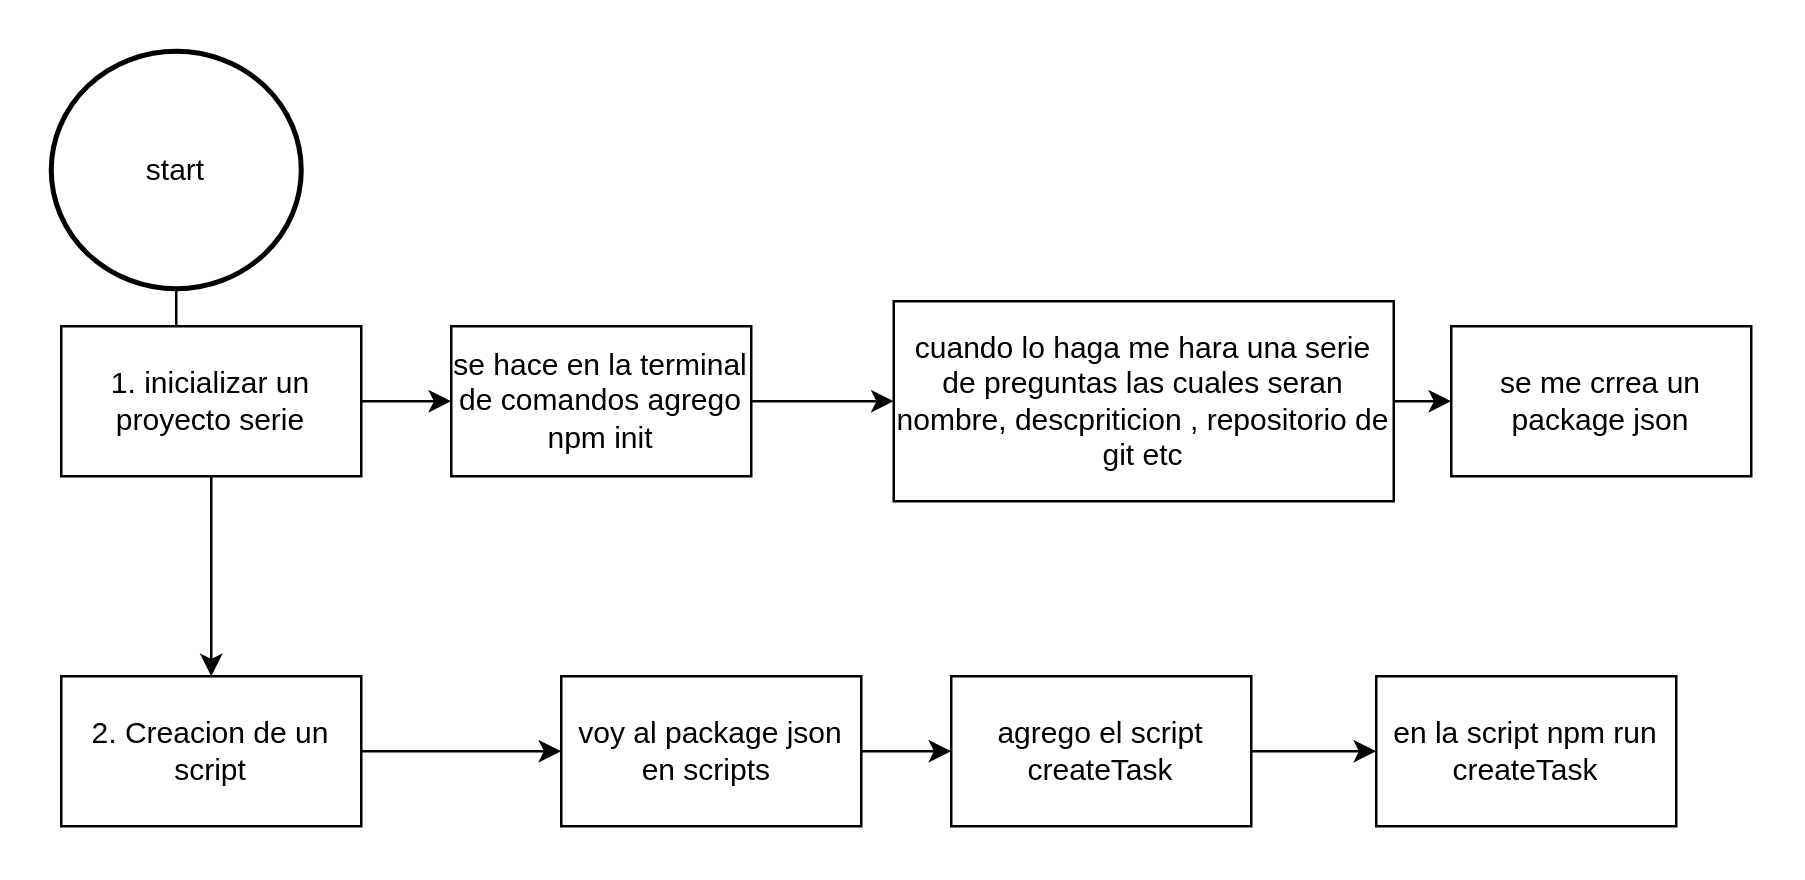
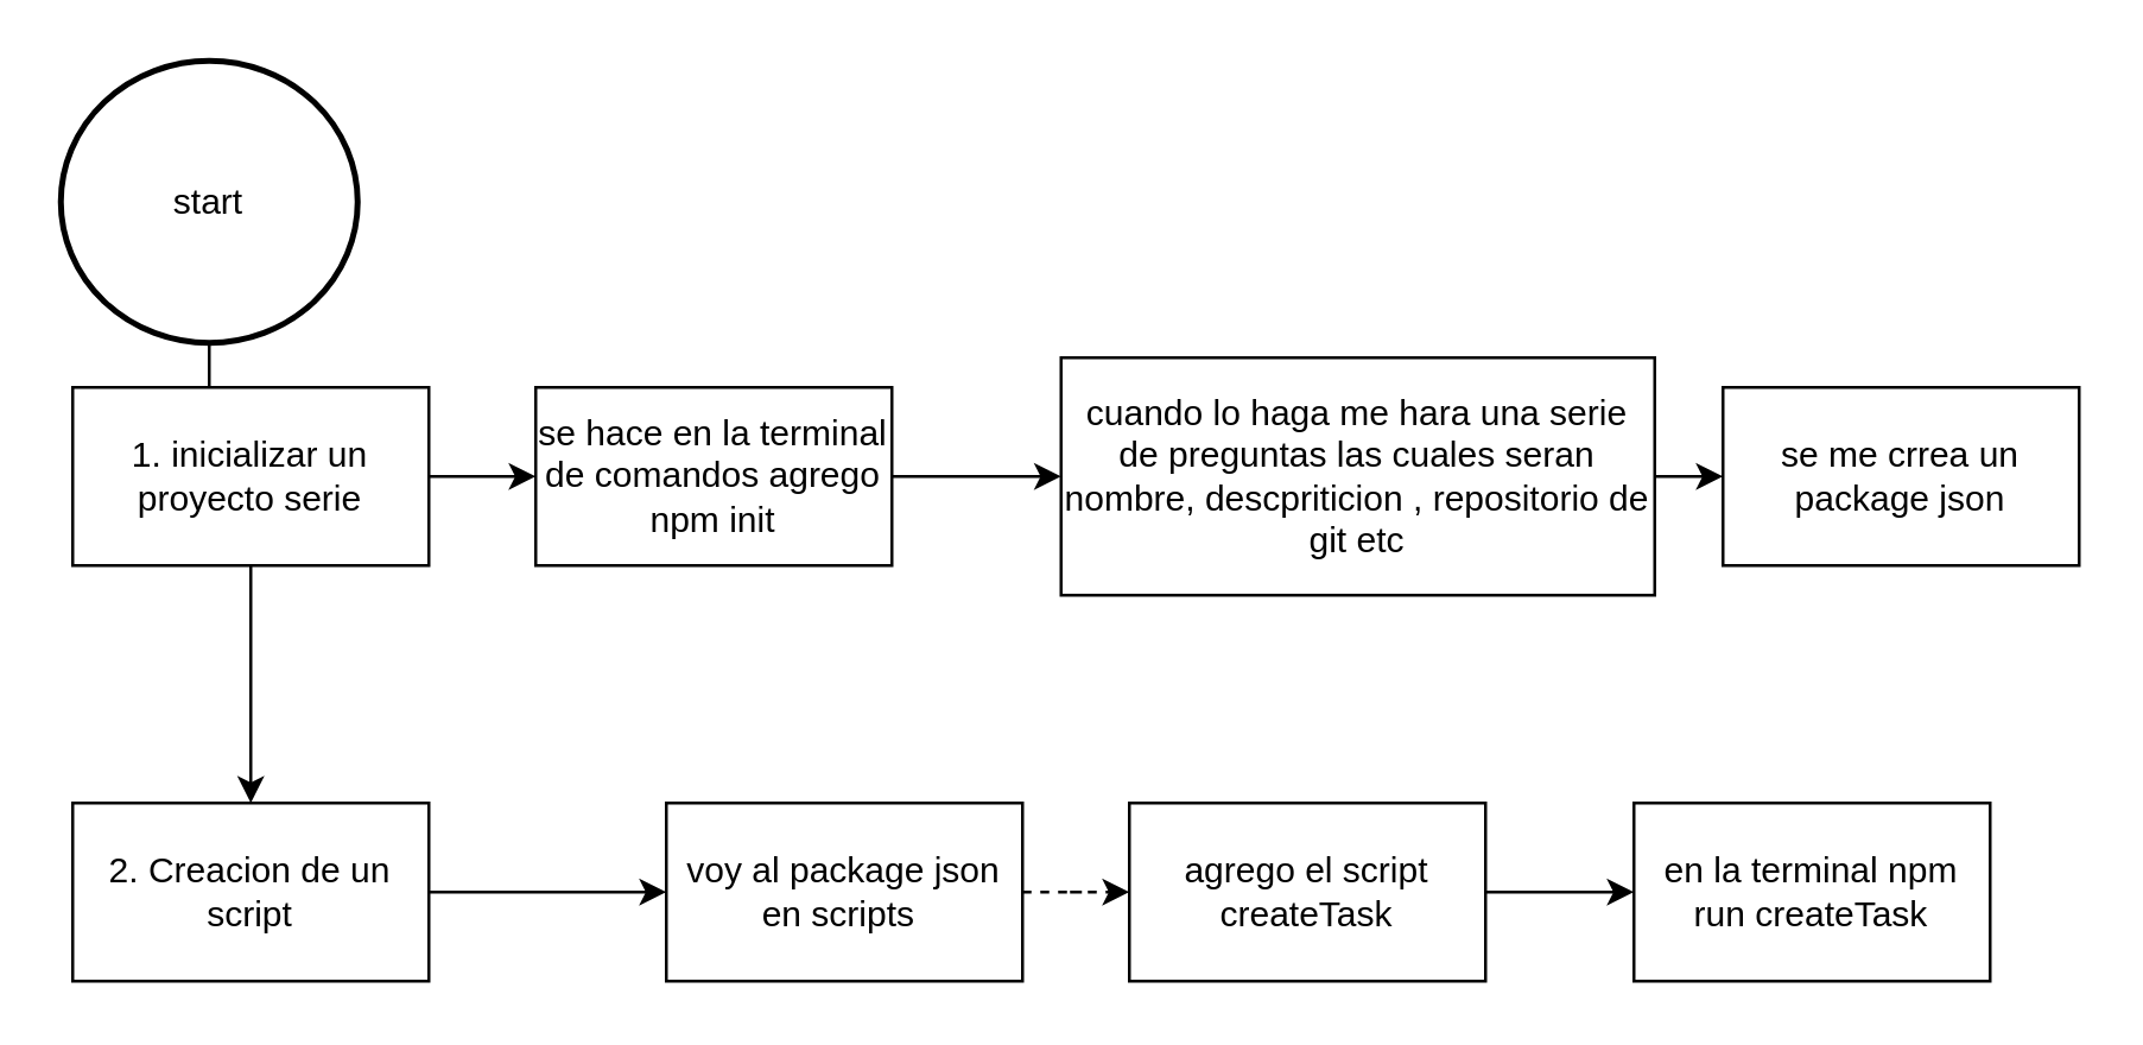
- <mxCell id="14" value="" style="edgeStyle=orthogonalEdgeStyle;rounded=0;orthogonalLoop=1;jettySize=auto;html=1;" edge="1" parent="1" source="15" target="17"><mxGeometry relative="1" as="geometry" /></mxCell>
+ <mxCell id="14" value="" style="edgeStyle=orthogonalEdgeStyle;rounded=0;orthogonalLoop=1;jettySize=auto;html=1;dashed=1;" edge="1" parent="1" source="15" target="17"><mxGeometry relative="1" as="geometry" /></mxCell>
- <mxCell id="18" value="en la script npm run createTask" style="whiteSpace=wrap;html=1;" vertex="1" parent="1"><mxGeometry x="550" y="270" width="120" height="60" as="geometry" /></mxCell>
+ <mxCell id="18" value="en la terminal npm run createTask" style="whiteSpace=wrap;html=1;" vertex="1" parent="1"><mxGeometry x="550" y="270" width="120" height="60" as="geometry" /></mxCell>
